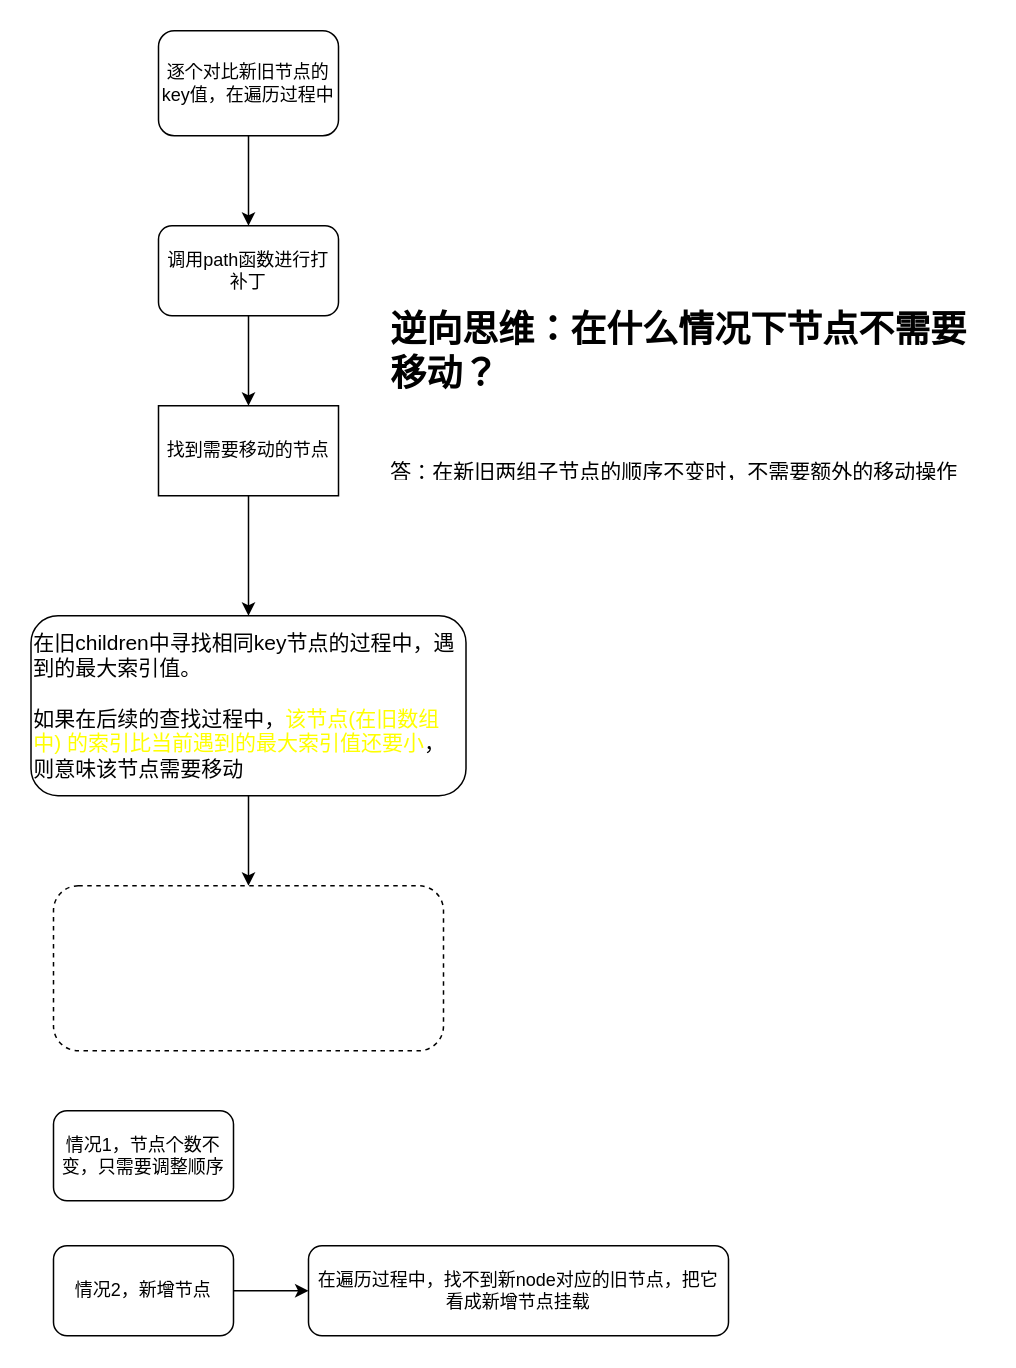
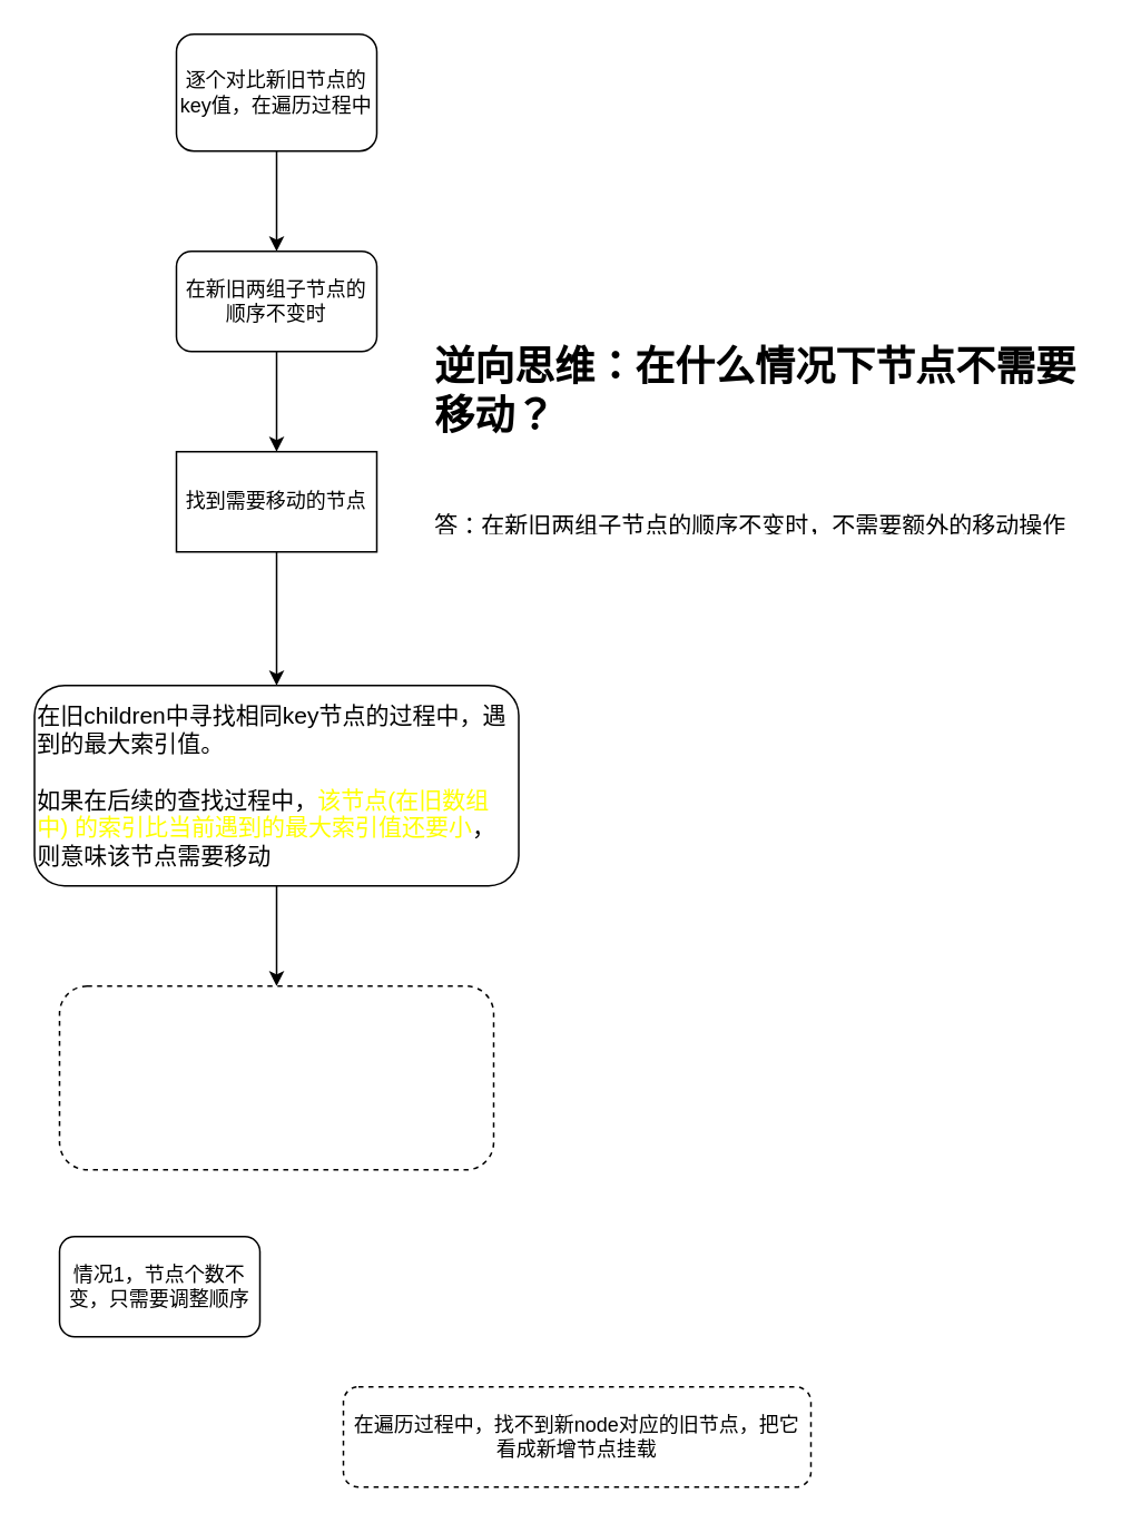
- <mxCell id="4" value="调用path函数进行打补丁" style="rounded=1;whiteSpace=wrap;html=1;" parent="1" vertex="1"><mxGeometry x="105" y="150" width="120" height="60" as="geometry" /></mxCell>
+ <mxCell id="4" value="在新旧两组子节点的顺序不变时" style="rounded=1;whiteSpace=wrap;html=1;" parent="1" vertex="1"><mxGeometry x="105" y="150" width="120" height="60" as="geometry" /></mxCell>
- <mxCell id="14" value="情况2，新增节点" style="rounded=1;whiteSpace=wrap;html=1;" vertex="1" parent="1"><mxGeometry x="35" y="830" width="120" height="60" as="geometry" /></mxCell>
- <mxCell id="13" value="" style="edgeStyle=none;html=1;" edge="1" parent="1" source="14" target="15"><mxGeometry relative="1" as="geometry" /></mxCell>
- <mxCell id="15" value="在遍历过程中，找不到新node对应的旧节点，把它看成新增节点挂载" style="rounded=1;whiteSpace=wrap;html=1;" vertex="1" parent="1"><mxGeometry x="205" y="830" width="280" height="60" as="geometry" /></mxCell>
+ <mxCell id="15" value="在遍历过程中，找不到新node对应的旧节点，把它看成新增节点挂载" style="rounded=1;whiteSpace=wrap;html=1;dashed=1;" vertex="1" parent="1"><mxGeometry x="205" y="830" width="280" height="60" as="geometry" /></mxCell>
